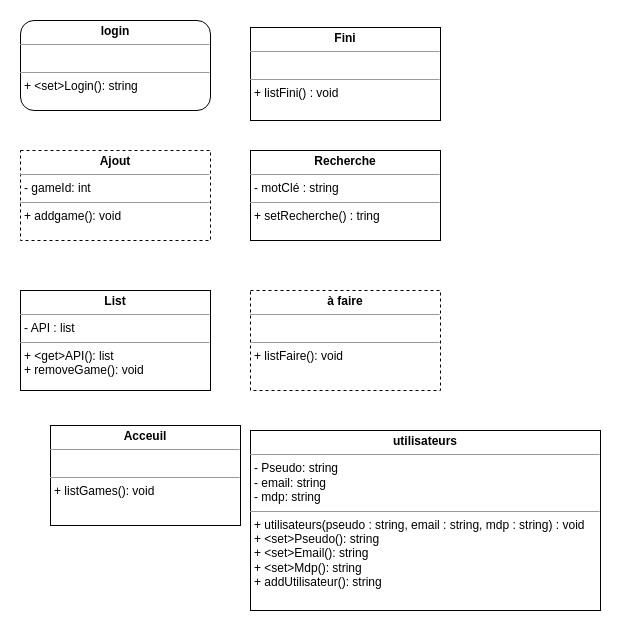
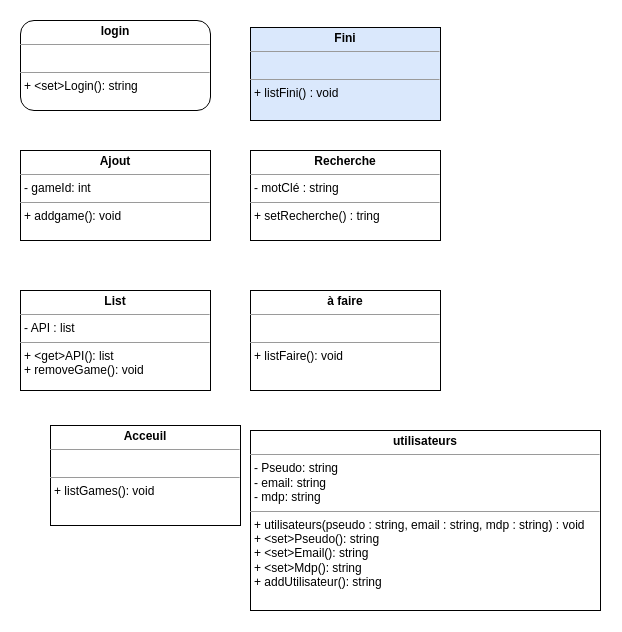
- <mxCell id="5" value="&lt;p style=&quot;margin:0px;margin-top:4px;text-align:center;&quot;&gt;&lt;b&gt;Fini&lt;/b&gt;&lt;/p&gt;&lt;hr size=&quot;1&quot;&gt;&lt;p style=&quot;margin:0px;margin-left:4px;&quot;&gt;&lt;br&gt;&lt;/p&gt;&lt;hr size=&quot;1&quot;&gt;&lt;p style=&quot;margin:0px;margin-left:4px;&quot;&gt;+ listFini() : void&lt;br&gt;&lt;/p&gt;" style="verticalAlign=top;align=left;overflow=fill;fontSize=12;fontFamily=Helvetica;html=1;rounded=0;shadow=0;comic=0;labelBackgroundColor=none;strokeWidth=1" parent="1" vertex="1"><mxGeometry x="250" y="27" width="190" height="93" as="geometry" /></mxCell>
+ <mxCell id="5" value="&lt;p style=&quot;margin:0px;margin-top:4px;text-align:center;&quot;&gt;&lt;b&gt;Fini&lt;/b&gt;&lt;/p&gt;&lt;hr size=&quot;1&quot;&gt;&lt;p style=&quot;margin:0px;margin-left:4px;&quot;&gt;&lt;br&gt;&lt;/p&gt;&lt;hr size=&quot;1&quot;&gt;&lt;p style=&quot;margin:0px;margin-left:4px;&quot;&gt;+ listFini() : void&lt;br&gt;&lt;/p&gt;" style="verticalAlign=top;align=left;overflow=fill;fontSize=12;fontFamily=Helvetica;html=1;rounded=0;shadow=0;comic=0;labelBackgroundColor=none;strokeWidth=1;fillColor=#dae8fc;" parent="1" vertex="1"><mxGeometry x="250" y="27" width="190" height="93" as="geometry" /></mxCell>
- <mxCell id="2" value="&lt;p style=&quot;margin:0px;margin-top:4px;text-align:center;&quot;&gt;&lt;b&gt;Ajout&lt;/b&gt;&lt;/p&gt;&lt;hr size=&quot;1&quot;&gt;&lt;p style=&quot;margin:0px;margin-left:4px;&quot;&gt;- gameId: int&lt;/p&gt;&lt;hr size=&quot;1&quot;&gt;&lt;p style=&quot;margin:0px;margin-left:4px;&quot;&gt;+ addgame(): void&lt;br&gt;&lt;/p&gt;&lt;p style=&quot;margin:0px;margin-left:4px;&quot;&gt;&lt;br&gt;&lt;/p&gt;" style="verticalAlign=top;align=left;overflow=fill;fontSize=12;fontFamily=Helvetica;html=1;rounded=0;shadow=0;comic=0;labelBackgroundColor=none;strokeWidth=1;dashed=1;" parent="1" vertex="1"><mxGeometry x="20" y="150" width="190" height="90" as="geometry" /></mxCell>
+ <mxCell id="2" value="&lt;p style=&quot;margin:0px;margin-top:4px;text-align:center;&quot;&gt;&lt;b&gt;Ajout&lt;/b&gt;&lt;/p&gt;&lt;hr size=&quot;1&quot;&gt;&lt;p style=&quot;margin:0px;margin-left:4px;&quot;&gt;- gameId: int&lt;/p&gt;&lt;hr size=&quot;1&quot;&gt;&lt;p style=&quot;margin:0px;margin-left:4px;&quot;&gt;+ addgame(): void&lt;br&gt;&lt;/p&gt;&lt;p style=&quot;margin:0px;margin-left:4px;&quot;&gt;&lt;br&gt;&lt;/p&gt;" style="verticalAlign=top;align=left;overflow=fill;fontSize=12;fontFamily=Helvetica;html=1;rounded=0;shadow=0;comic=0;labelBackgroundColor=none;strokeWidth=1" parent="1" vertex="1"><mxGeometry x="20" y="150" width="190" height="90" as="geometry" /></mxCell>
- <mxCell id="7" value="&lt;p style=&quot;margin:0px;margin-top:4px;text-align:center;&quot;&gt;&lt;b&gt;à faire&lt;/b&gt;&lt;/p&gt;&lt;hr size=&quot;1&quot;&gt;&lt;p style=&quot;margin:0px;margin-left:4px;&quot;&gt;&lt;br&gt;&lt;/p&gt;&lt;hr size=&quot;1&quot;&gt;&lt;p style=&quot;margin:0px;margin-left:4px;&quot;&gt;+ listFaire(): void&lt;br&gt;&lt;br&gt;&lt;/p&gt;" style="verticalAlign=top;align=left;overflow=fill;fontSize=12;fontFamily=Helvetica;html=1;rounded=0;shadow=0;comic=0;labelBackgroundColor=none;strokeWidth=1;dashed=1;" parent="1" vertex="1"><mxGeometry x="250" y="290" width="190" height="100" as="geometry" /></mxCell>
+ <mxCell id="7" value="&lt;p style=&quot;margin:0px;margin-top:4px;text-align:center;&quot;&gt;&lt;b&gt;à faire&lt;/b&gt;&lt;/p&gt;&lt;hr size=&quot;1&quot;&gt;&lt;p style=&quot;margin:0px;margin-left:4px;&quot;&gt;&lt;br&gt;&lt;/p&gt;&lt;hr size=&quot;1&quot;&gt;&lt;p style=&quot;margin:0px;margin-left:4px;&quot;&gt;+ listFaire(): void&lt;br&gt;&lt;br&gt;&lt;/p&gt;" style="verticalAlign=top;align=left;overflow=fill;fontSize=12;fontFamily=Helvetica;html=1;rounded=0;shadow=0;comic=0;labelBackgroundColor=none;strokeWidth=1" parent="1" vertex="1"><mxGeometry x="250" y="290" width="190" height="100" as="geometry" /></mxCell>
